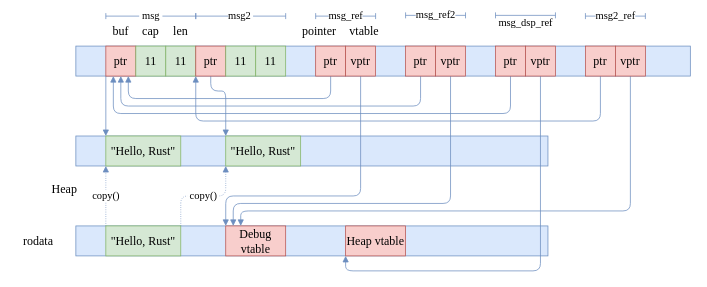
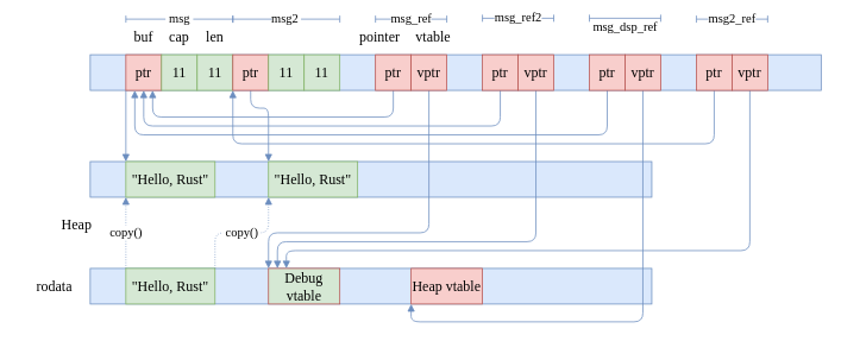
- <mxCell id="5" value="rodata" style="text;html=1;align=center;verticalAlign=middle;whiteSpace=wrap;rounded=0;fontFamily=Ubuntu;fontSize=16;fontStyle=0;" vertex="1" parent="1"><mxGeometry x="10" y="301" width="80" height="40" as="geometry" /></mxCell>
+ <mxCell id="5" value="rodata" style="text;html=1;align=center;verticalAlign=middle;whiteSpace=wrap;rounded=0;fontFamily=Ubuntu;fontSize=16;fontStyle=0;" vertex="1" parent="1"><mxGeometry x="20" y="301" width="80" height="40" as="geometry" /></mxCell>
- <mxCell id="27" value="Debug vtable" style="rounded=0;whiteSpace=wrap;html=1;shadow=0;strokeColor=#b85450;strokeWidth=1;fontFamily=Ubuntu;fontSize=16;fontStyle=0;fillColor=#f8cecc;" vertex="1" parent="1"><mxGeometry x="300" y="301" width="80" height="40" as="geometry" /></mxCell>
+ <mxCell id="27" value="Debug vtable" style="rounded=0;whiteSpace=wrap;html=1;shadow=0;strokeColor=#b85450;strokeWidth=1;fontFamily=Ubuntu;fontSize=16;fontStyle=0;fillColor=#d5e8d4;" vertex="1" parent="1"><mxGeometry x="300" y="301" width="80" height="40" as="geometry" /></mxCell>
